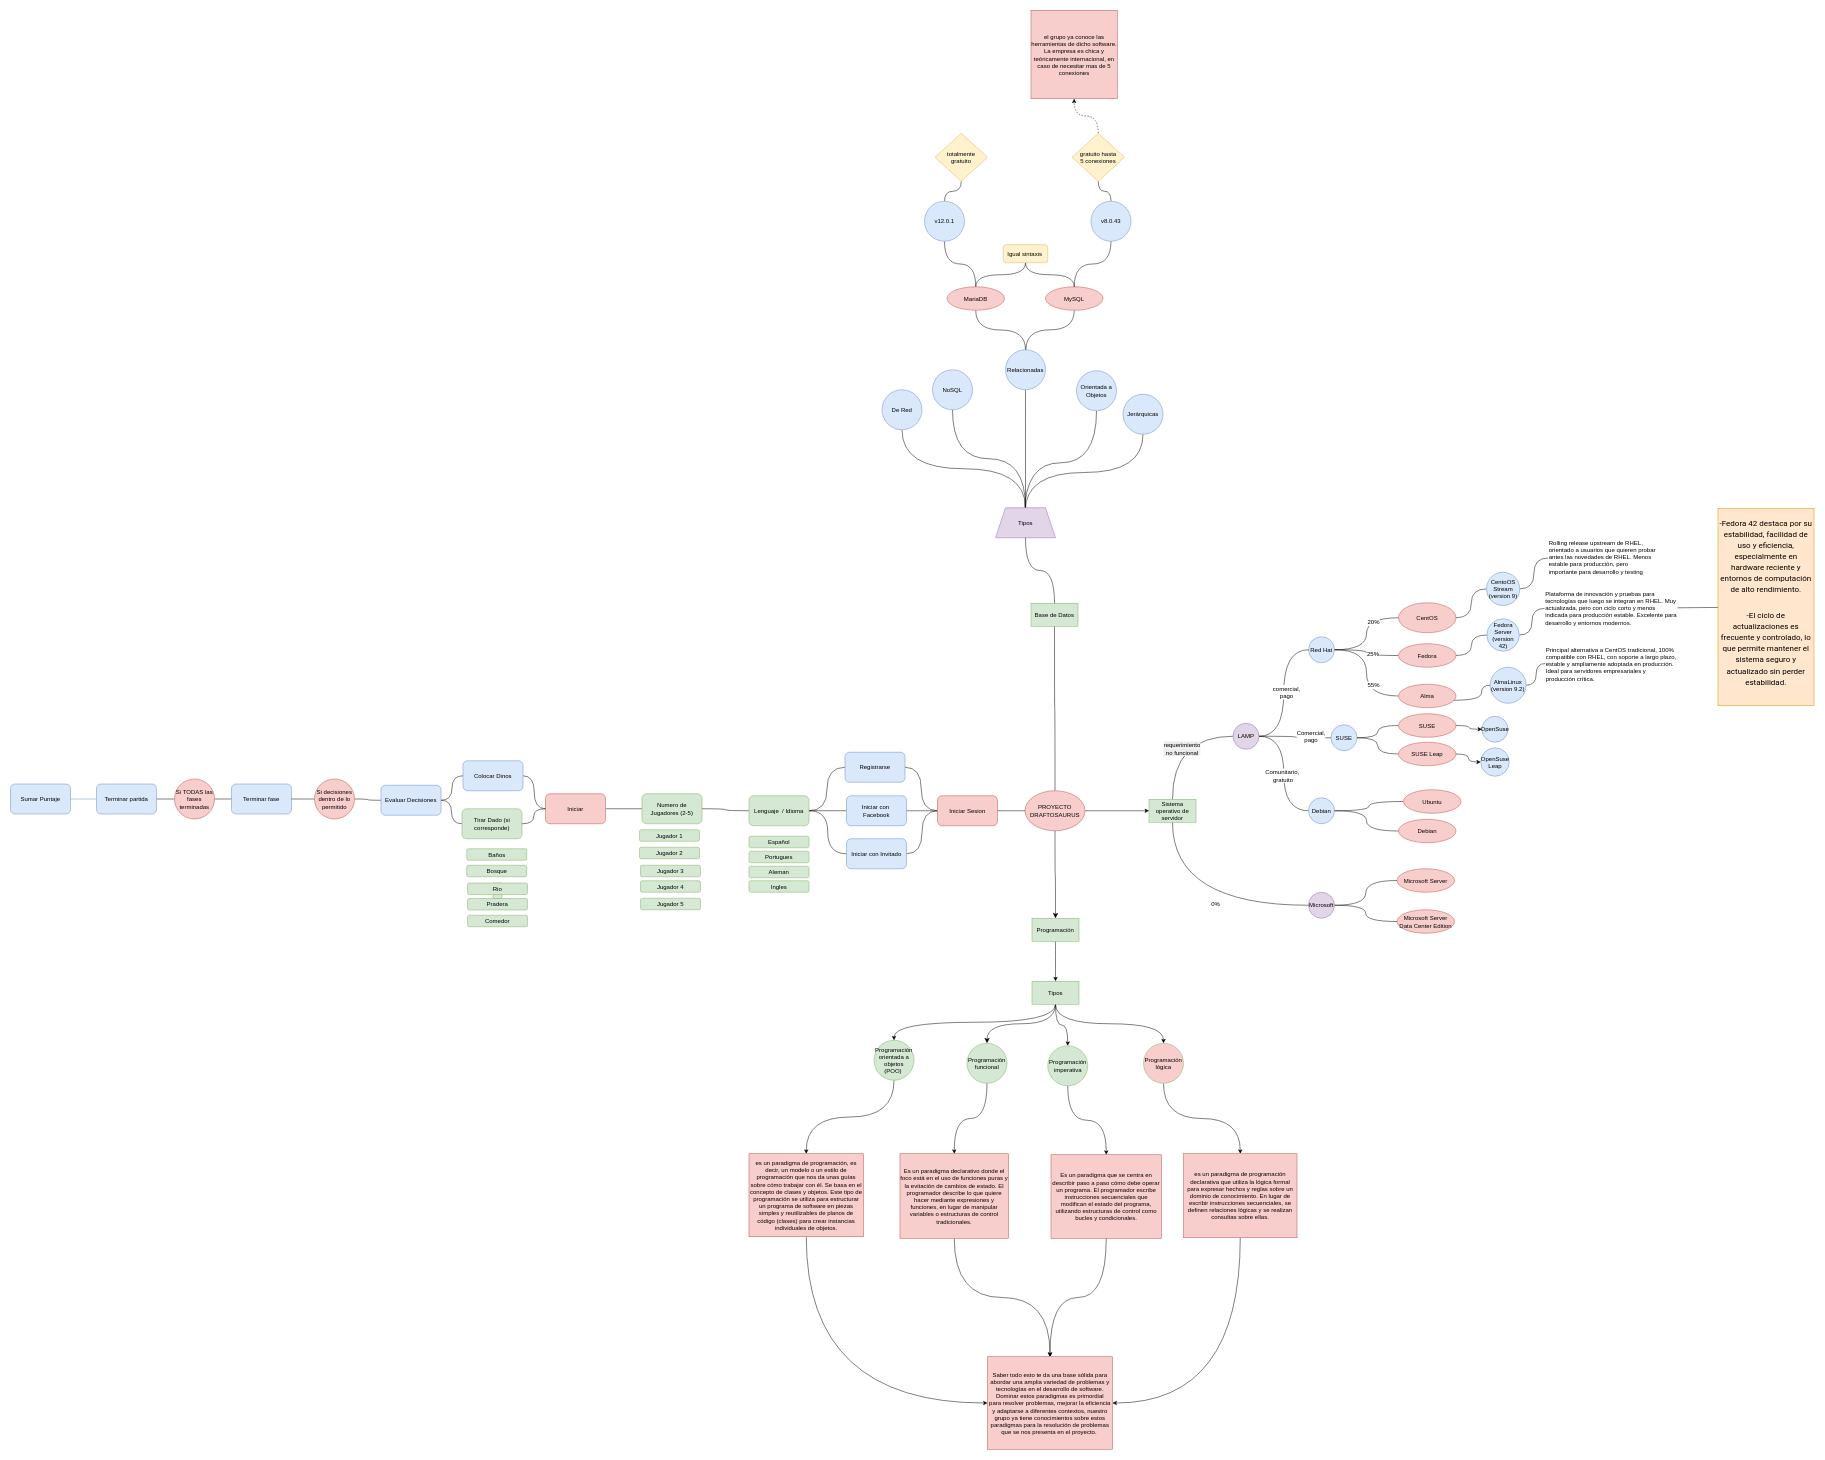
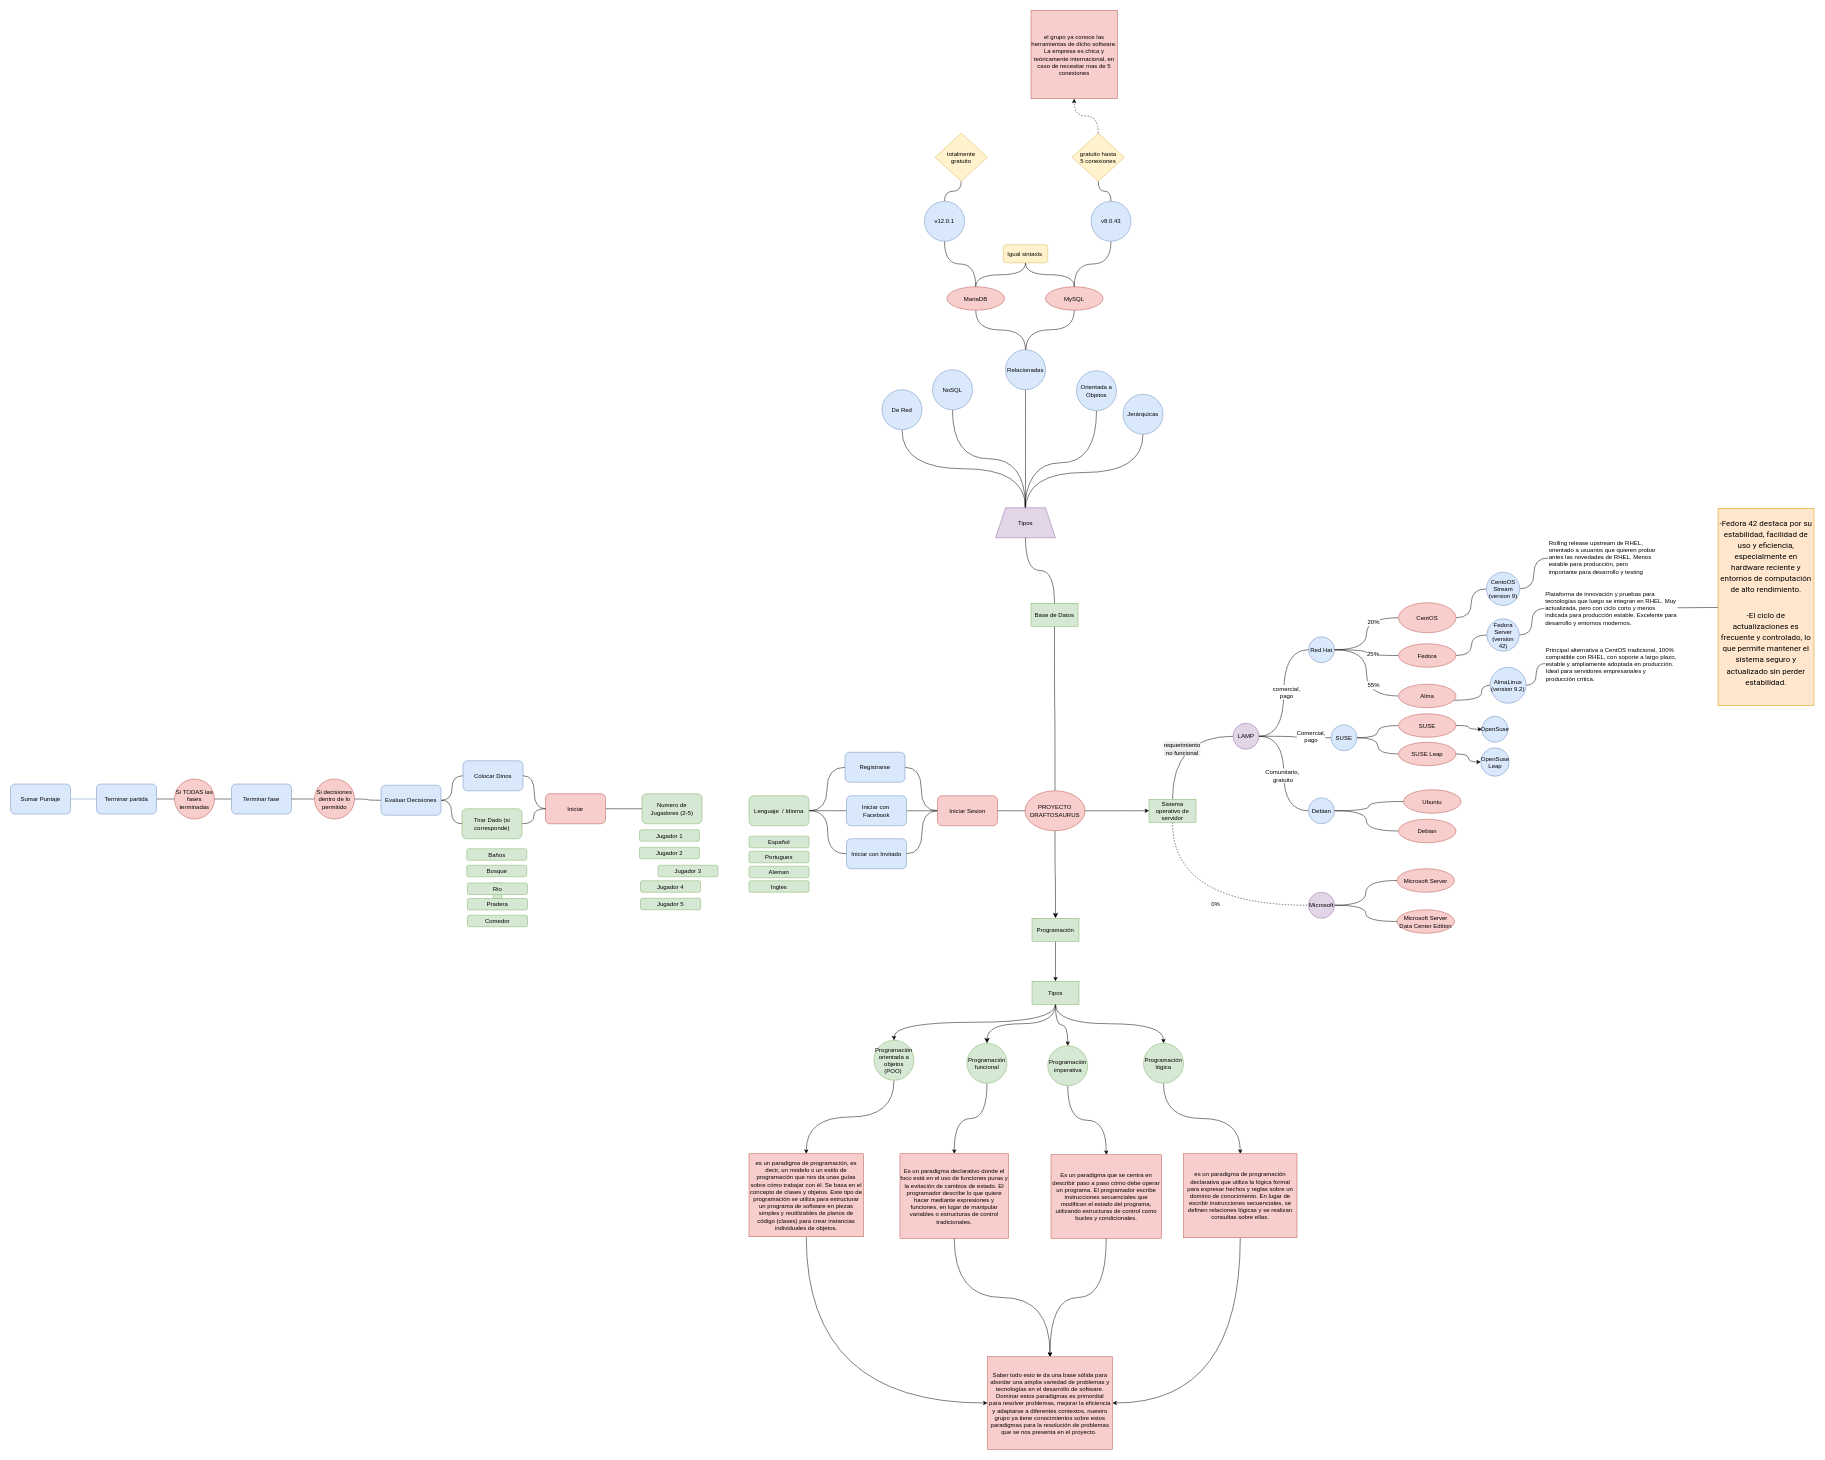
- <mxCell id="124" style="edgeStyle=orthogonalEdgeStyle;curved=1;rounded=0;orthogonalLoop=1;jettySize=auto;html=1;exitX=0;exitY=0.5;exitDx=0;exitDy=0;fontSize=12;startSize=8;endSize=8;endArrow=none;startFill=0;" edge="1" parent="1" source="125" target="127"><mxGeometry relative="1" as="geometry" /></mxCell>
- <mxCell id="150" value="Jugador 3" style="rounded=1;whiteSpace=wrap;html=1;fillColor=#d5e8d4;strokeColor=#82b366;" vertex="1" parent="1"><mxGeometry x="1280" y="1730" width="120" height="23" as="geometry" /></mxCell>
+ <mxCell id="150" value="Jugador 3" style="rounded=1;whiteSpace=wrap;html=1;fillColor=#d5e8d4;strokeColor=#82b366;" vertex="1" parent="1"><mxGeometry x="1315" y="1730" width="120" height="23" as="geometry" /></mxCell>
- <mxCell id="7" style="edgeStyle=orthogonalEdgeStyle;curved=1;rounded=0;orthogonalLoop=1;jettySize=auto;html=1;exitX=0.5;exitY=1;exitDx=0;exitDy=0;entryX=0;entryY=0.5;entryDx=0;entryDy=0;fontSize=12;startSize=8;endSize=8;endArrow=none;startFill=0;" edge="1" parent="1" source="9" target="6"><mxGeometry relative="1" as="geometry" /></mxCell>
+ <mxCell id="7" style="edgeStyle=orthogonalEdgeStyle;curved=1;rounded=0;orthogonalLoop=1;jettySize=auto;html=1;exitX=0.5;exitY=1;exitDx=0;exitDy=0;entryX=0;entryY=0.5;entryDx=0;entryDy=0;fontSize=12;startSize=8;endSize=8;endArrow=none;startFill=0;dashed=1;" edge="1" parent="1" source="9" target="6"><mxGeometry relative="1" as="geometry" /></mxCell>
- <mxCell id="85" value="Programación lógica" style="ellipse;whiteSpace=wrap;html=1;fillColor=#f8cecc;strokeColor=#82b366;rounded=0;" vertex="1" parent="1"><mxGeometry x="2286" y="2086" width="80" height="80" as="geometry" /></mxCell>
+ <mxCell id="85" value="Programación lógica" style="ellipse;whiteSpace=wrap;html=1;fillColor=#d5e8d4;strokeColor=#82b366;rounded=0;" vertex="1" parent="1"><mxGeometry x="2286" y="2086" width="80" height="80" as="geometry" /></mxCell>
